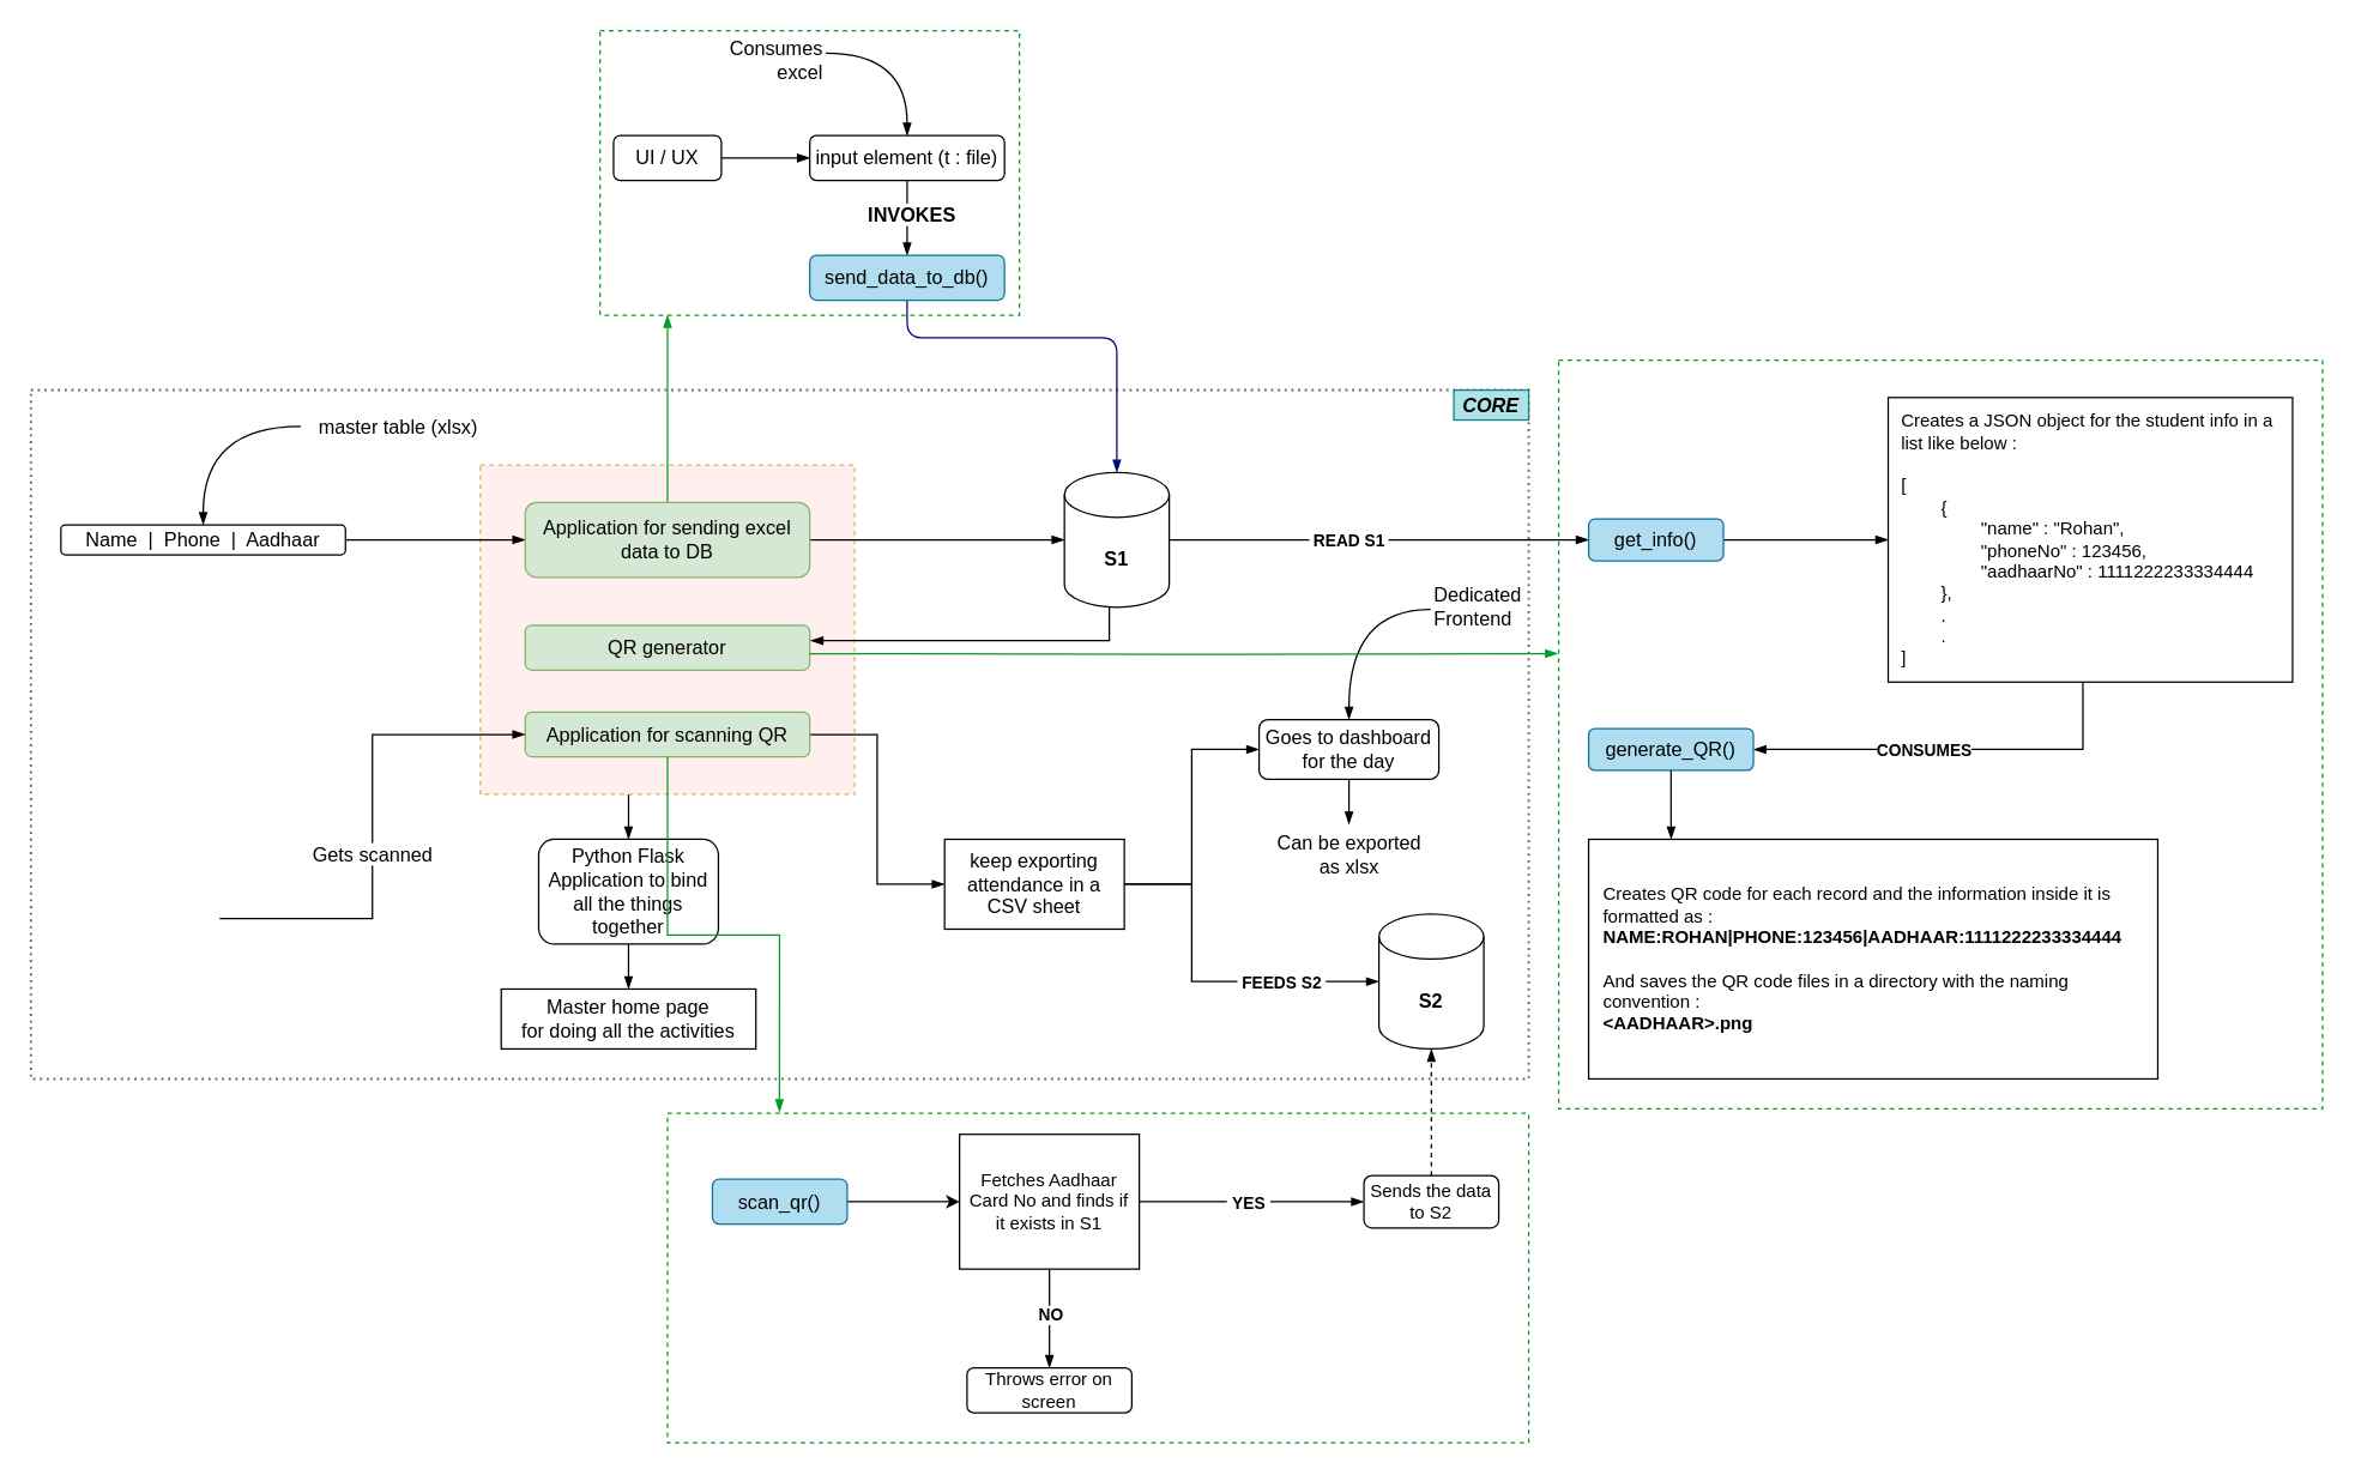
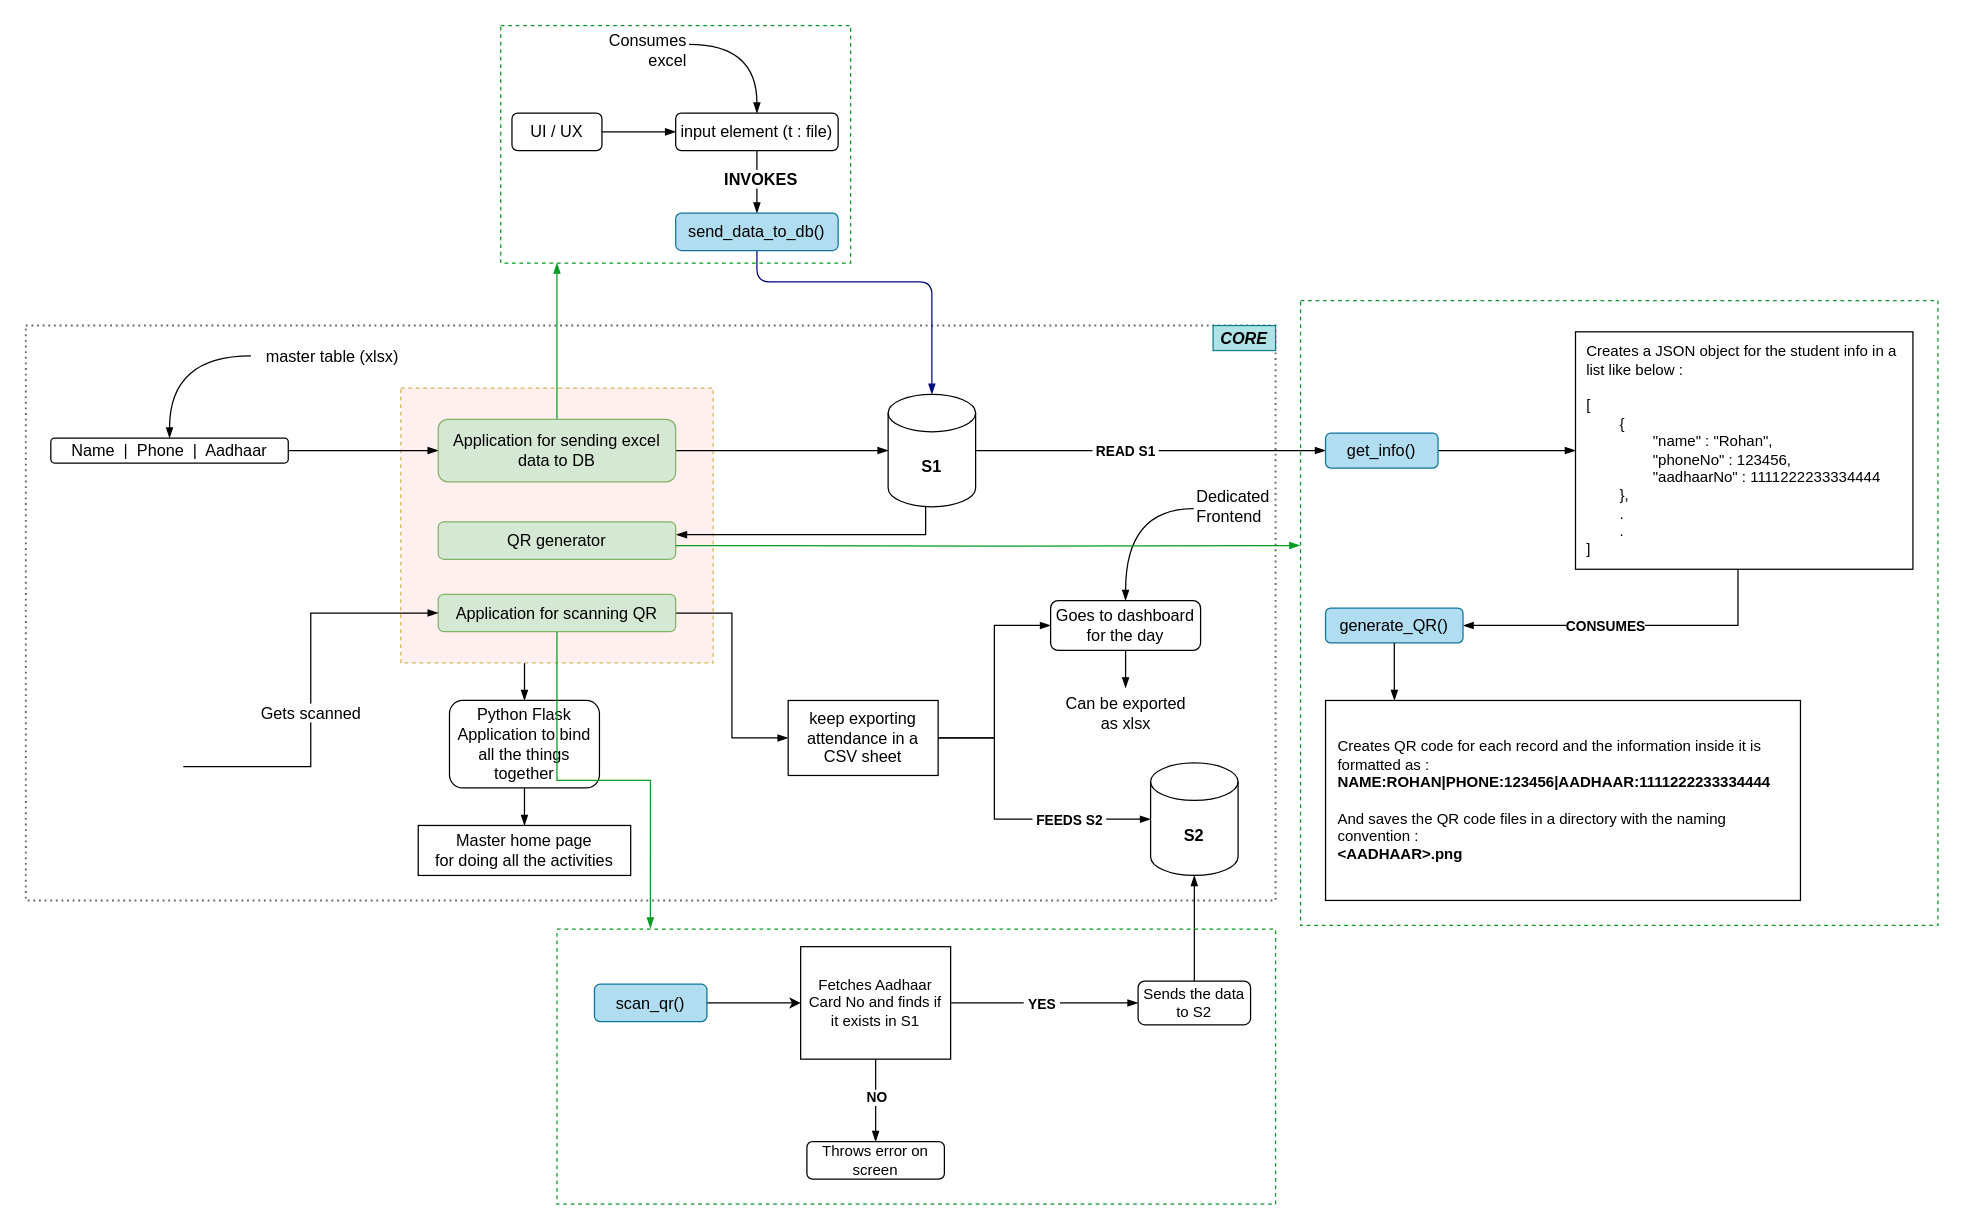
- <mxCell id="64" style="edgeStyle=orthogonalEdgeStyle;rounded=0;orthogonalLoop=1;jettySize=auto;html=1;entryX=0.5;entryY=1;entryDx=0;entryDy=0;entryPerimeter=0;endArrow=blockThin;endFill=1;dashed=1;" edge="1" parent="1" source="63" target="52"><mxGeometry relative="1" as="geometry" /></mxCell>
+ <mxCell id="64" style="edgeStyle=orthogonalEdgeStyle;rounded=0;orthogonalLoop=1;jettySize=auto;html=1;entryX=0.5;entryY=1;entryDx=0;entryDy=0;entryPerimeter=0;endArrow=blockThin;endFill=1;" edge="1" parent="1" source="63" target="52"><mxGeometry relative="1" as="geometry" /></mxCell>
